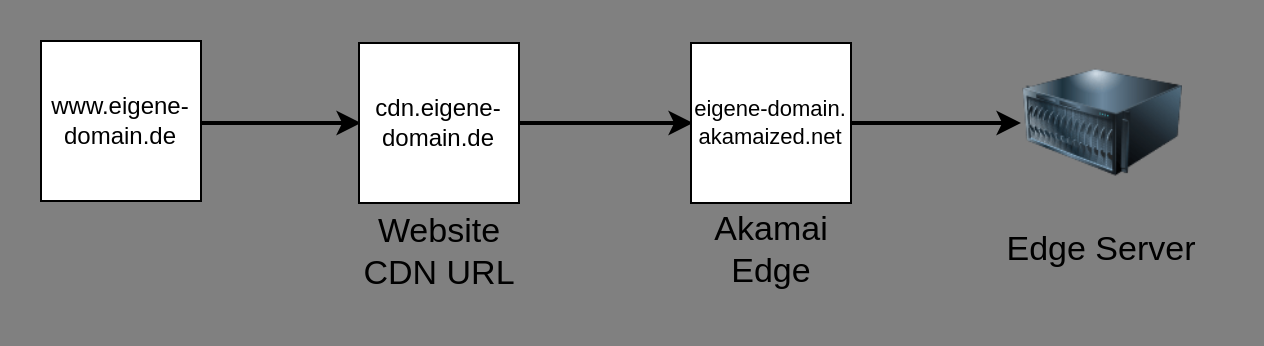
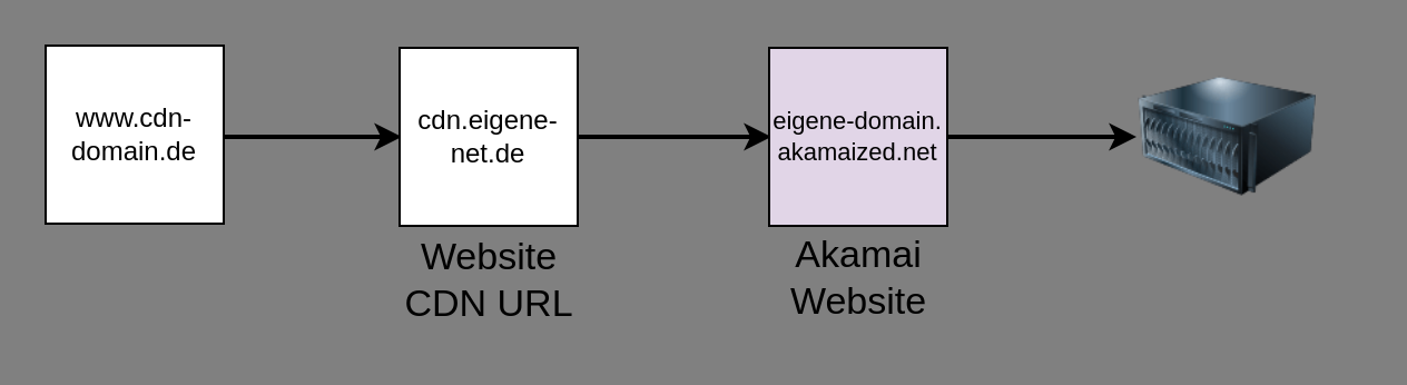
- <mxCell id="8" value="www.eigene-domain.de" style="whiteSpace=wrap;html=1;aspect=fixed;" parent="1" vertex="1"><mxGeometry x="20" y="20" width="80" height="80" as="geometry" /></mxCell>
+ <mxCell id="8" value="www.cdn-domain.de" style="whiteSpace=wrap;html=1;aspect=fixed;" parent="1" vertex="1"><mxGeometry x="20" y="20" width="80" height="80" as="geometry" /></mxCell>
- <mxCell id="7" value="cdn.eigene-domain.de" style="whiteSpace=wrap;html=1;aspect=fixed;" parent="1" vertex="1"><mxGeometry x="179" y="21" width="80" height="80" as="geometry" /></mxCell>
+ <mxCell id="7" value="cdn.eigene-net.de" style="whiteSpace=wrap;html=1;aspect=fixed;" parent="1" vertex="1"><mxGeometry x="179" y="21" width="80" height="80" as="geometry" /></mxCell>
- <mxCell id="9" value="eigene-domain.&lt;br style=&quot;font-size: 11px;&quot;&gt;akamaized.net" style="whiteSpace=wrap;html=1;aspect=fixed;fontSize=11;" parent="1" vertex="1"><mxGeometry x="345" y="21" width="80" height="80" as="geometry" /></mxCell>
+ <mxCell id="9" value="eigene-domain.&lt;br style=&quot;font-size: 11px;&quot;&gt;akamaized.net" style="whiteSpace=wrap;html=1;aspect=fixed;fontSize=11;fillColor=#e1d5e7;" parent="1" vertex="1"><mxGeometry x="345" y="21" width="80" height="80" as="geometry" /></mxCell>
- <mxCell id="6" value="Akamai &lt;br&gt;Edge" style="text;html=1;align=center;verticalAlign=middle;resizable=0;points=[];autosize=1;strokeColor=none;fillColor=none;fontSize=17;fontStyle=0;fontColor=#000000;" parent="1" vertex="1"><mxGeometry x="345" y="100" width="80" height="50" as="geometry" /></mxCell>
+ <mxCell id="6" value="Akamai &lt;br&gt;Website" style="text;html=1;align=center;verticalAlign=middle;resizable=0;points=[];autosize=1;strokeColor=none;fillColor=none;fontSize=17;fontStyle=0;fontColor=#000000;" parent="1" vertex="1"><mxGeometry x="345" y="100" width="80" height="50" as="geometry" /></mxCell>
- <mxCell id="11" value="Edge Server" style="text;html=1;align=center;verticalAlign=middle;resizable=0;points=[];autosize=1;strokeColor=none;fillColor=none;fontSize=17;fontStyle=0;fontColor=#000000;" parent="1" vertex="1"><mxGeometry x="490" y="110" width="120" height="30" as="geometry" /></mxCell>
